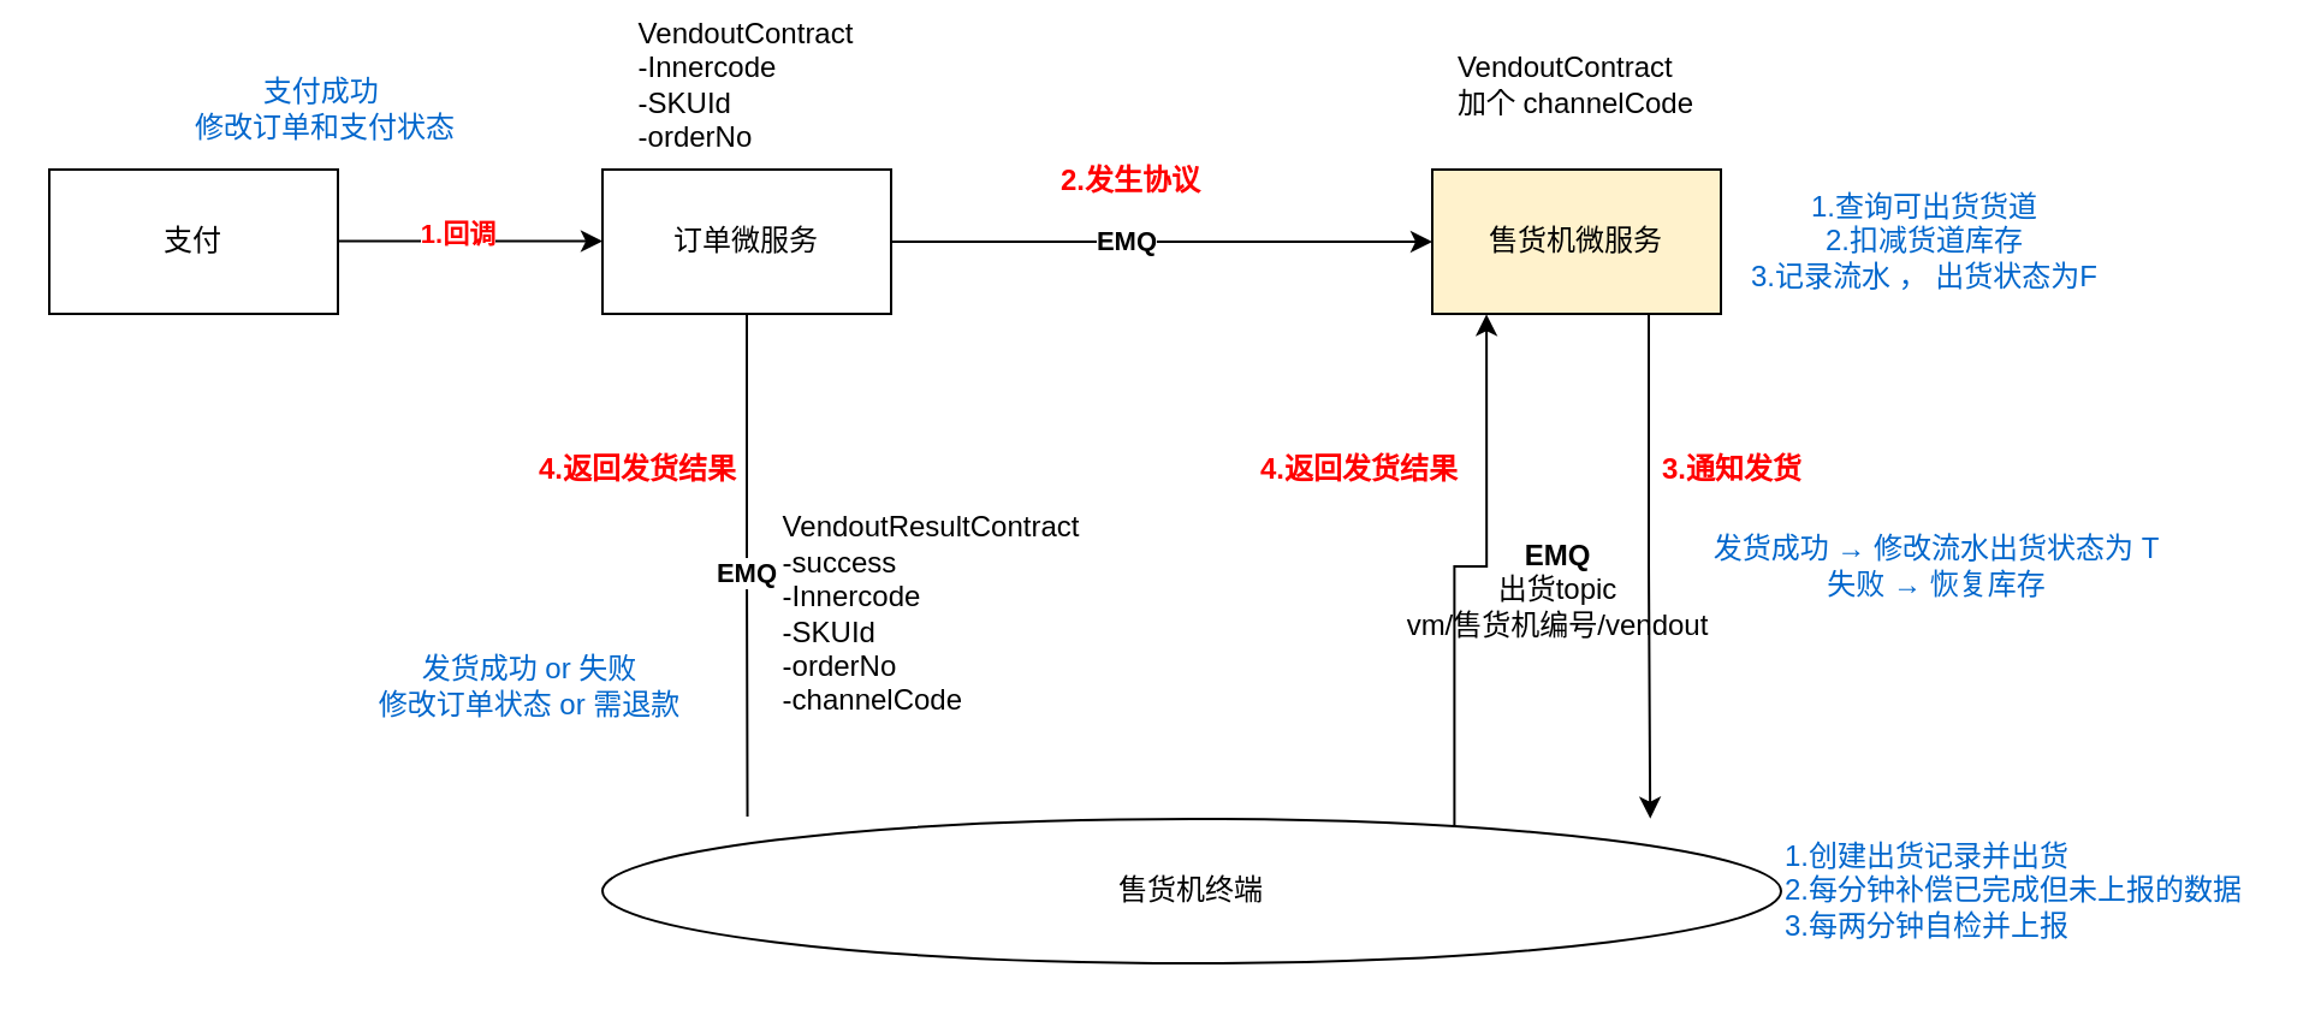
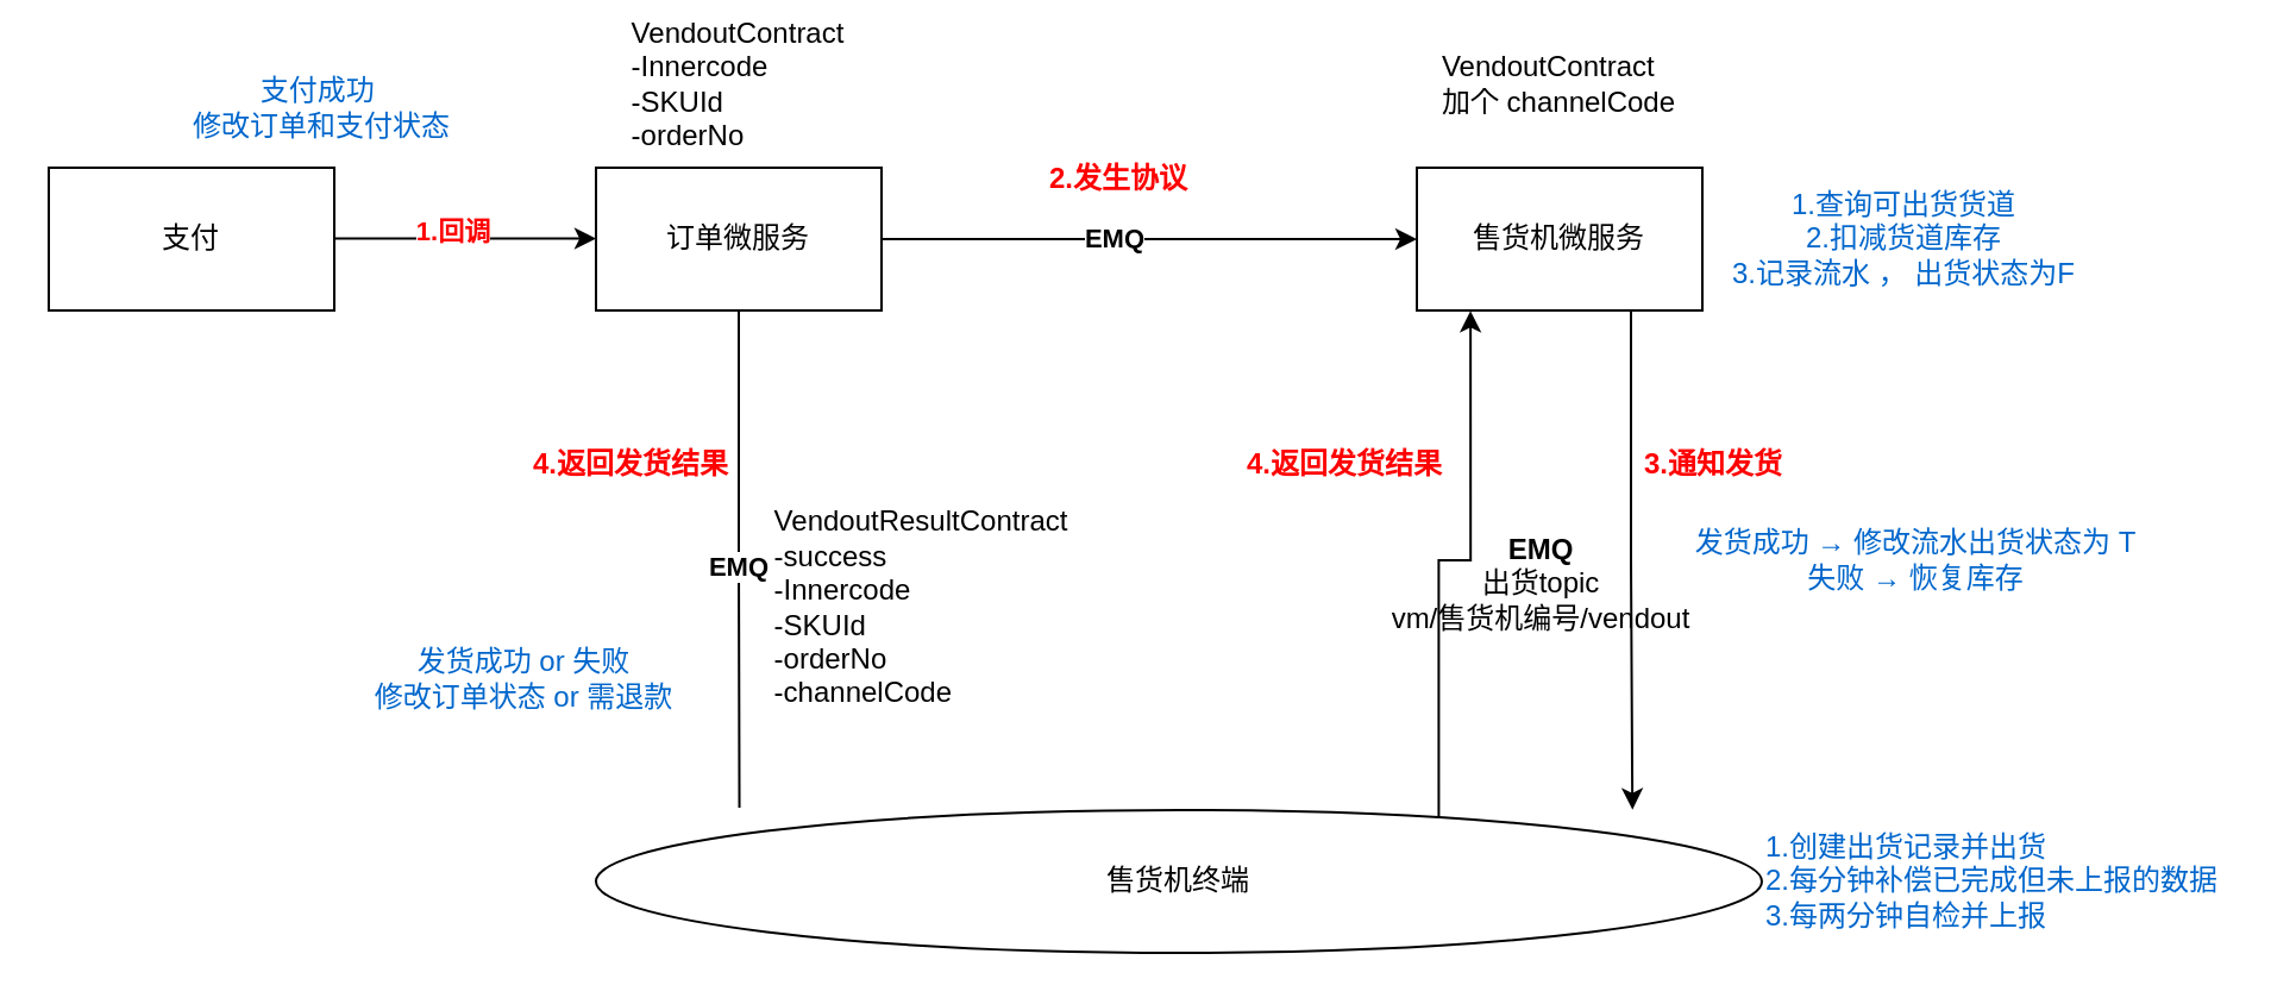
- <mxCell id="8" value="售货机微服务" style="rounded=0;whiteSpace=wrap;html=1;fillColor=#fff2cc;" vertex="1" parent="1"><mxGeometry x="595" y="70" width="120" height="60" as="geometry" /></mxCell>
+ <mxCell id="8" value="售货机微服务" style="rounded=0;whiteSpace=wrap;html=1;" vertex="1" parent="1"><mxGeometry x="595" y="70" width="120" height="60" as="geometry" /></mxCell>
